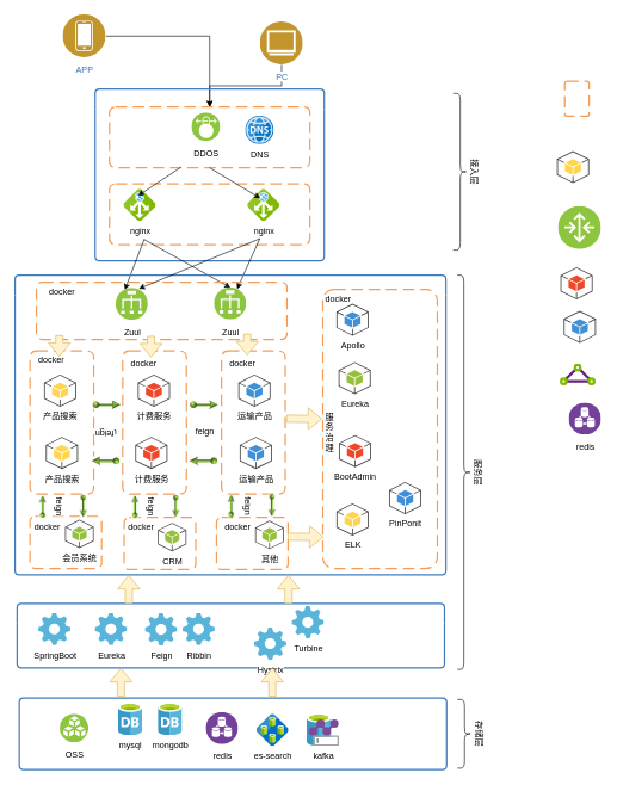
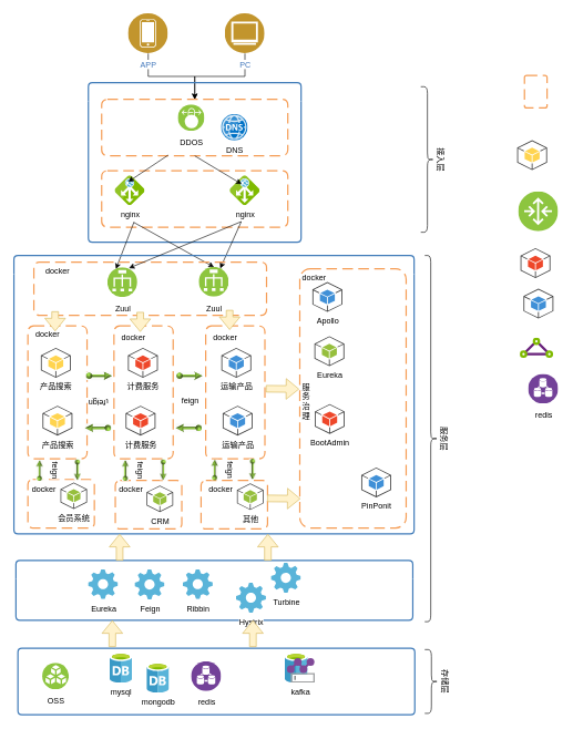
- <mxCell id="3" value="APP" style="aspect=fixed;perimeter=ellipsePerimeter;html=1;align=center;shadow=0;dashed=0;fontColor=#4277BB;labelBackgroundColor=#ffffff;fontSize=12;spacingTop=3;image;image=img/lib/ibm/users/device.svg;" vertex="1" parent="1"><mxGeometry x="87" y="20" width="60" height="60" as="geometry" /></mxCell>
+ <mxCell id="3" value="APP" style="aspect=fixed;perimeter=ellipsePerimeter;html=1;align=center;shadow=0;dashed=0;fontColor=#4277BB;labelBackgroundColor=#ffffff;fontSize=12;spacingTop=3;image;image=img/lib/ibm/users/device.svg;" vertex="1" parent="1"><mxGeometry x="192" y="20" width="60" height="60" as="geometry" /></mxCell>
- <mxCell id="5" value="PC" style="aspect=fixed;perimeter=ellipsePerimeter;html=1;align=center;shadow=0;dashed=0;fontColor=#4277BB;labelBackgroundColor=#ffffff;fontSize=12;spacingTop=3;image;image=img/lib/ibm/users/browser.svg;" vertex="1" parent="1"><mxGeometry x="362.5" y="30" width="60" height="60" as="geometry" /></mxCell>
+ <mxCell id="5" value="PC" style="aspect=fixed;perimeter=ellipsePerimeter;html=1;align=center;shadow=0;dashed=0;fontColor=#4277BB;labelBackgroundColor=#ffffff;fontSize=12;spacingTop=3;image;image=img/lib/ibm/users/browser.svg;" vertex="1" parent="1"><mxGeometry x="337.5" y="20" width="60" height="60" as="geometry" /></mxCell>
- <mxCell id="12" value="DNS" style="aspect=fixed;html=1;perimeter=none;align=center;shadow=0;dashed=0;image;fontSize=12;image=img/lib/mscae/DNS.svg;" vertex="1" parent="6"><mxGeometry x="210" y="37.5" width="40" height="40" as="geometry" /></mxCell>
+ <mxCell id="12" value="DNS" style="aspect=fixed;html=1;perimeter=none;align=center;shadow=0;dashed=0;image;fontSize=12;image=img/lib/mscae/DNS.svg;" vertex="1" parent="6"><mxGeometry x="200" y="47.5" width="40" height="40" as="geometry" /></mxCell>
- <mxCell id="31" value="PinPonit" style="outlineConnect=0;dashed=0;verticalLabelPosition=bottom;verticalAlign=top;align=center;html=1;shape=mxgraph.aws3.android;fillColor=#4090D7;gradientColor=none;" vertex="1" parent="24"><mxGeometry x="522.5" y="289" width="45" height="45" as="geometry" /></mxCell>
+ <mxCell id="31" value="PinPonit" style="outlineConnect=0;dashed=0;verticalLabelPosition=bottom;verticalAlign=top;align=center;html=1;shape=mxgraph.aws3.android;fillColor=#4090D7;gradientColor=none;" vertex="1" parent="24"><mxGeometry x="522.5" y="319" width="45" height="45" as="geometry" /></mxCell>
- <mxCell id="32" value="ELK" style="outlineConnect=0;dashed=0;verticalLabelPosition=bottom;verticalAlign=top;align=center;html=1;shape=mxgraph.aws3.android;fillColor=#FFD44F;gradientColor=none;" vertex="1" parent="24"><mxGeometry x="449" y="319" width="45" height="45" as="geometry" /></mxCell>
- <mxCell id="74" value="SpringBoot" style="aspect=fixed;html=1;perimeter=none;align=center;shadow=0;dashed=0;image;fontSize=12;image=img/lib/mscae/GearAlternate.svg;" vertex="1" parent="73"><mxGeometry x="30" y="13.5" width="45" height="45" as="geometry" /></mxCell>
- <mxCell id="78" value="Ribbin" style="aspect=fixed;html=1;perimeter=none;align=center;shadow=0;dashed=0;image;fontSize=12;image=img/lib/mscae/GearAlternate.svg;" vertex="1" parent="73"><mxGeometry x="231.5" y="13.5" width="45" height="45" as="geometry" /></mxCell>
+ <mxCell id="78" value="Ribbin" style="aspect=fixed;html=1;perimeter=none;align=center;shadow=0;dashed=0;image;fontSize=12;image=img/lib/mscae/GearAlternate.svg;" vertex="1" parent="73"><mxGeometry x="251.5" y="13.5" width="45" height="45" as="geometry" /></mxCell>
- <mxCell id="83" value="mongodb" style="aspect=fixed;html=1;perimeter=none;align=center;shadow=0;dashed=0;image;fontSize=12;image=img/lib/mscae/Database_General.svg;" vertex="1" parent="80"><mxGeometry x="194" y="7.5" width="33.75" height="45" as="geometry" /></mxCell>
+ <mxCell id="83" value="mongodb" style="aspect=fixed;html=1;perimeter=none;align=center;shadow=0;dashed=0;image;fontSize=12;image=img/lib/mscae/Database_General.svg;" vertex="1" parent="80"><mxGeometry x="194" y="22.5" width="33.75" height="45" as="geometry" /></mxCell>
- <mxCell id="81" value="OSS" style="aspect=fixed;perimeter=ellipsePerimeter;html=1;align=center;shadow=0;dashed=0;fontColor=#000000;labelBackgroundColor=#ffffff;fontSize=12;spacingTop=3;image;image=img/lib/ibm/vpc/BlockStorage.svg;" vertex="1" parent="80"><mxGeometry x="57" y="22.5" width="40" height="40" as="geometry" /></mxCell>
+ <mxCell id="81" value="OSS" style="aspect=fixed;perimeter=ellipsePerimeter;html=1;align=center;shadow=0;dashed=0;fontColor=#000000;labelBackgroundColor=#ffffff;fontSize=12;spacingTop=3;image;image=img/lib/ibm/vpc/BlockStorage.svg;" vertex="1" parent="80"><mxGeometry x="37" y="22.5" width="40" height="40" as="geometry" /></mxCell>
- <mxCell id="86" value="es-search" style="aspect=fixed;html=1;perimeter=none;align=center;shadow=0;dashed=0;image;fontSize=12;image=img/lib/mscae/Elastic_Database_Pools.svg;" vertex="1" parent="80"><mxGeometry x="331.5" y="22.5" width="45" height="45" as="geometry" /></mxCell>
- <mxCell id="85" value="kafka" style="aspect=fixed;html=1;perimeter=none;align=center;shadow=0;dashed=0;image;fontSize=12;image=img/lib/mscae/SQLQueryPerformanceCheck.svg;" vertex="1" parent="80"><mxGeometry x="402" y="22.5" width="45" height="45" as="geometry" /></mxCell>
+ <mxCell id="85" value="kafka" style="aspect=fixed;html=1;perimeter=none;align=center;shadow=0;dashed=0;image;fontSize=12;image=img/lib/mscae/SQLQueryPerformanceCheck.svg;" vertex="1" parent="80"><mxGeometry x="402" y="7.5" width="45" height="45" as="geometry" /></mxCell>
